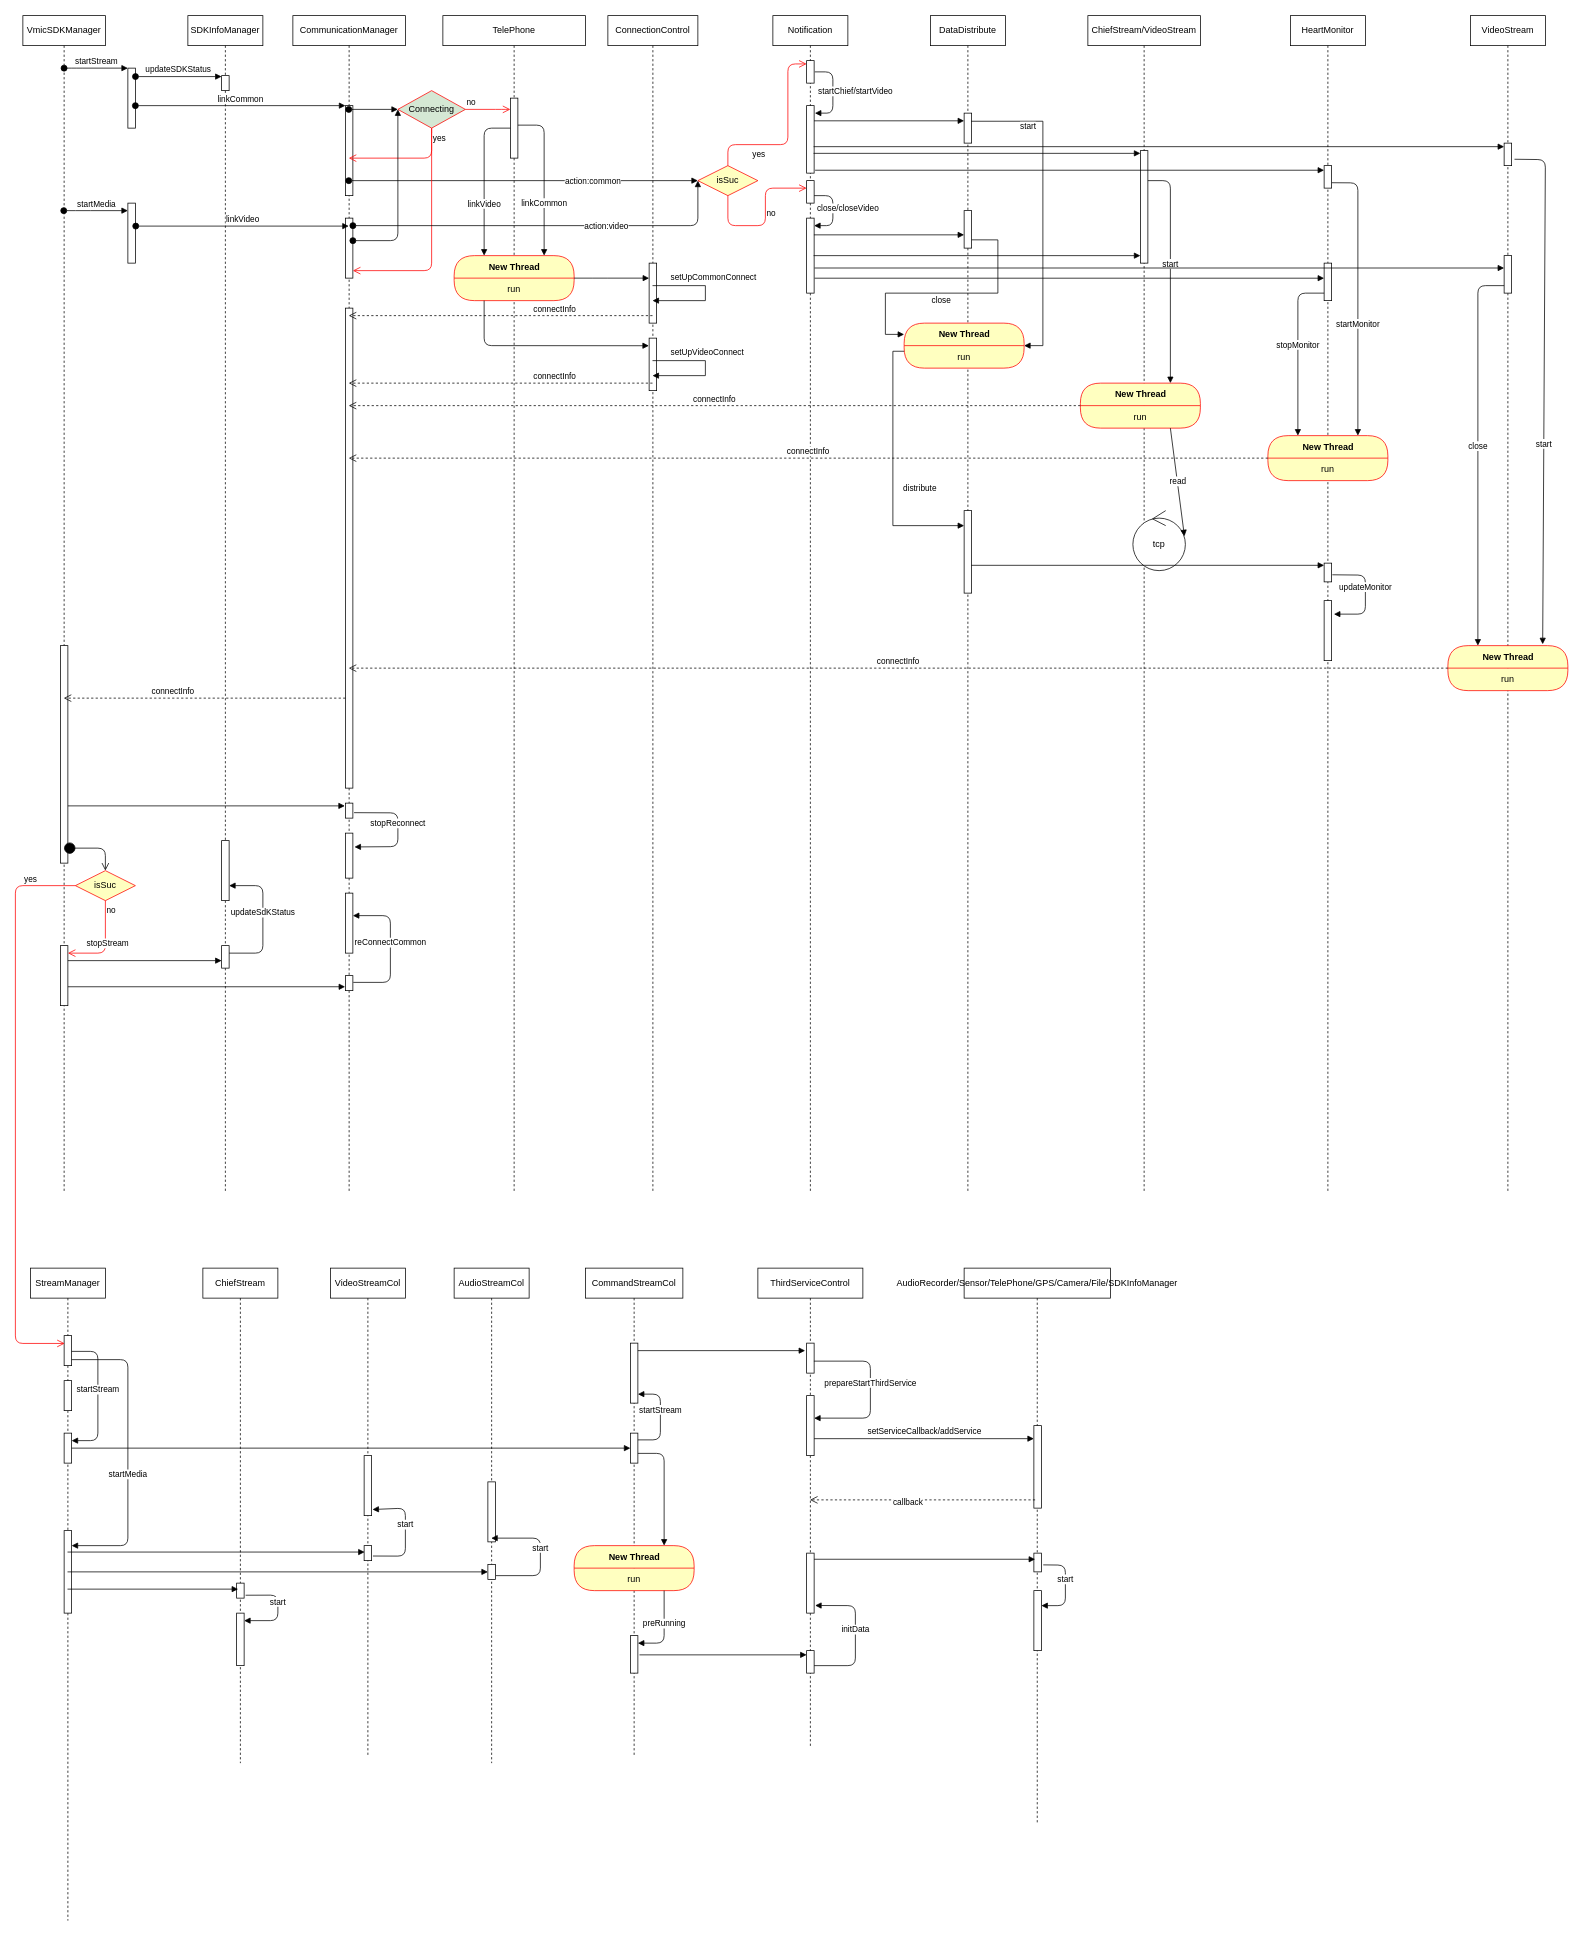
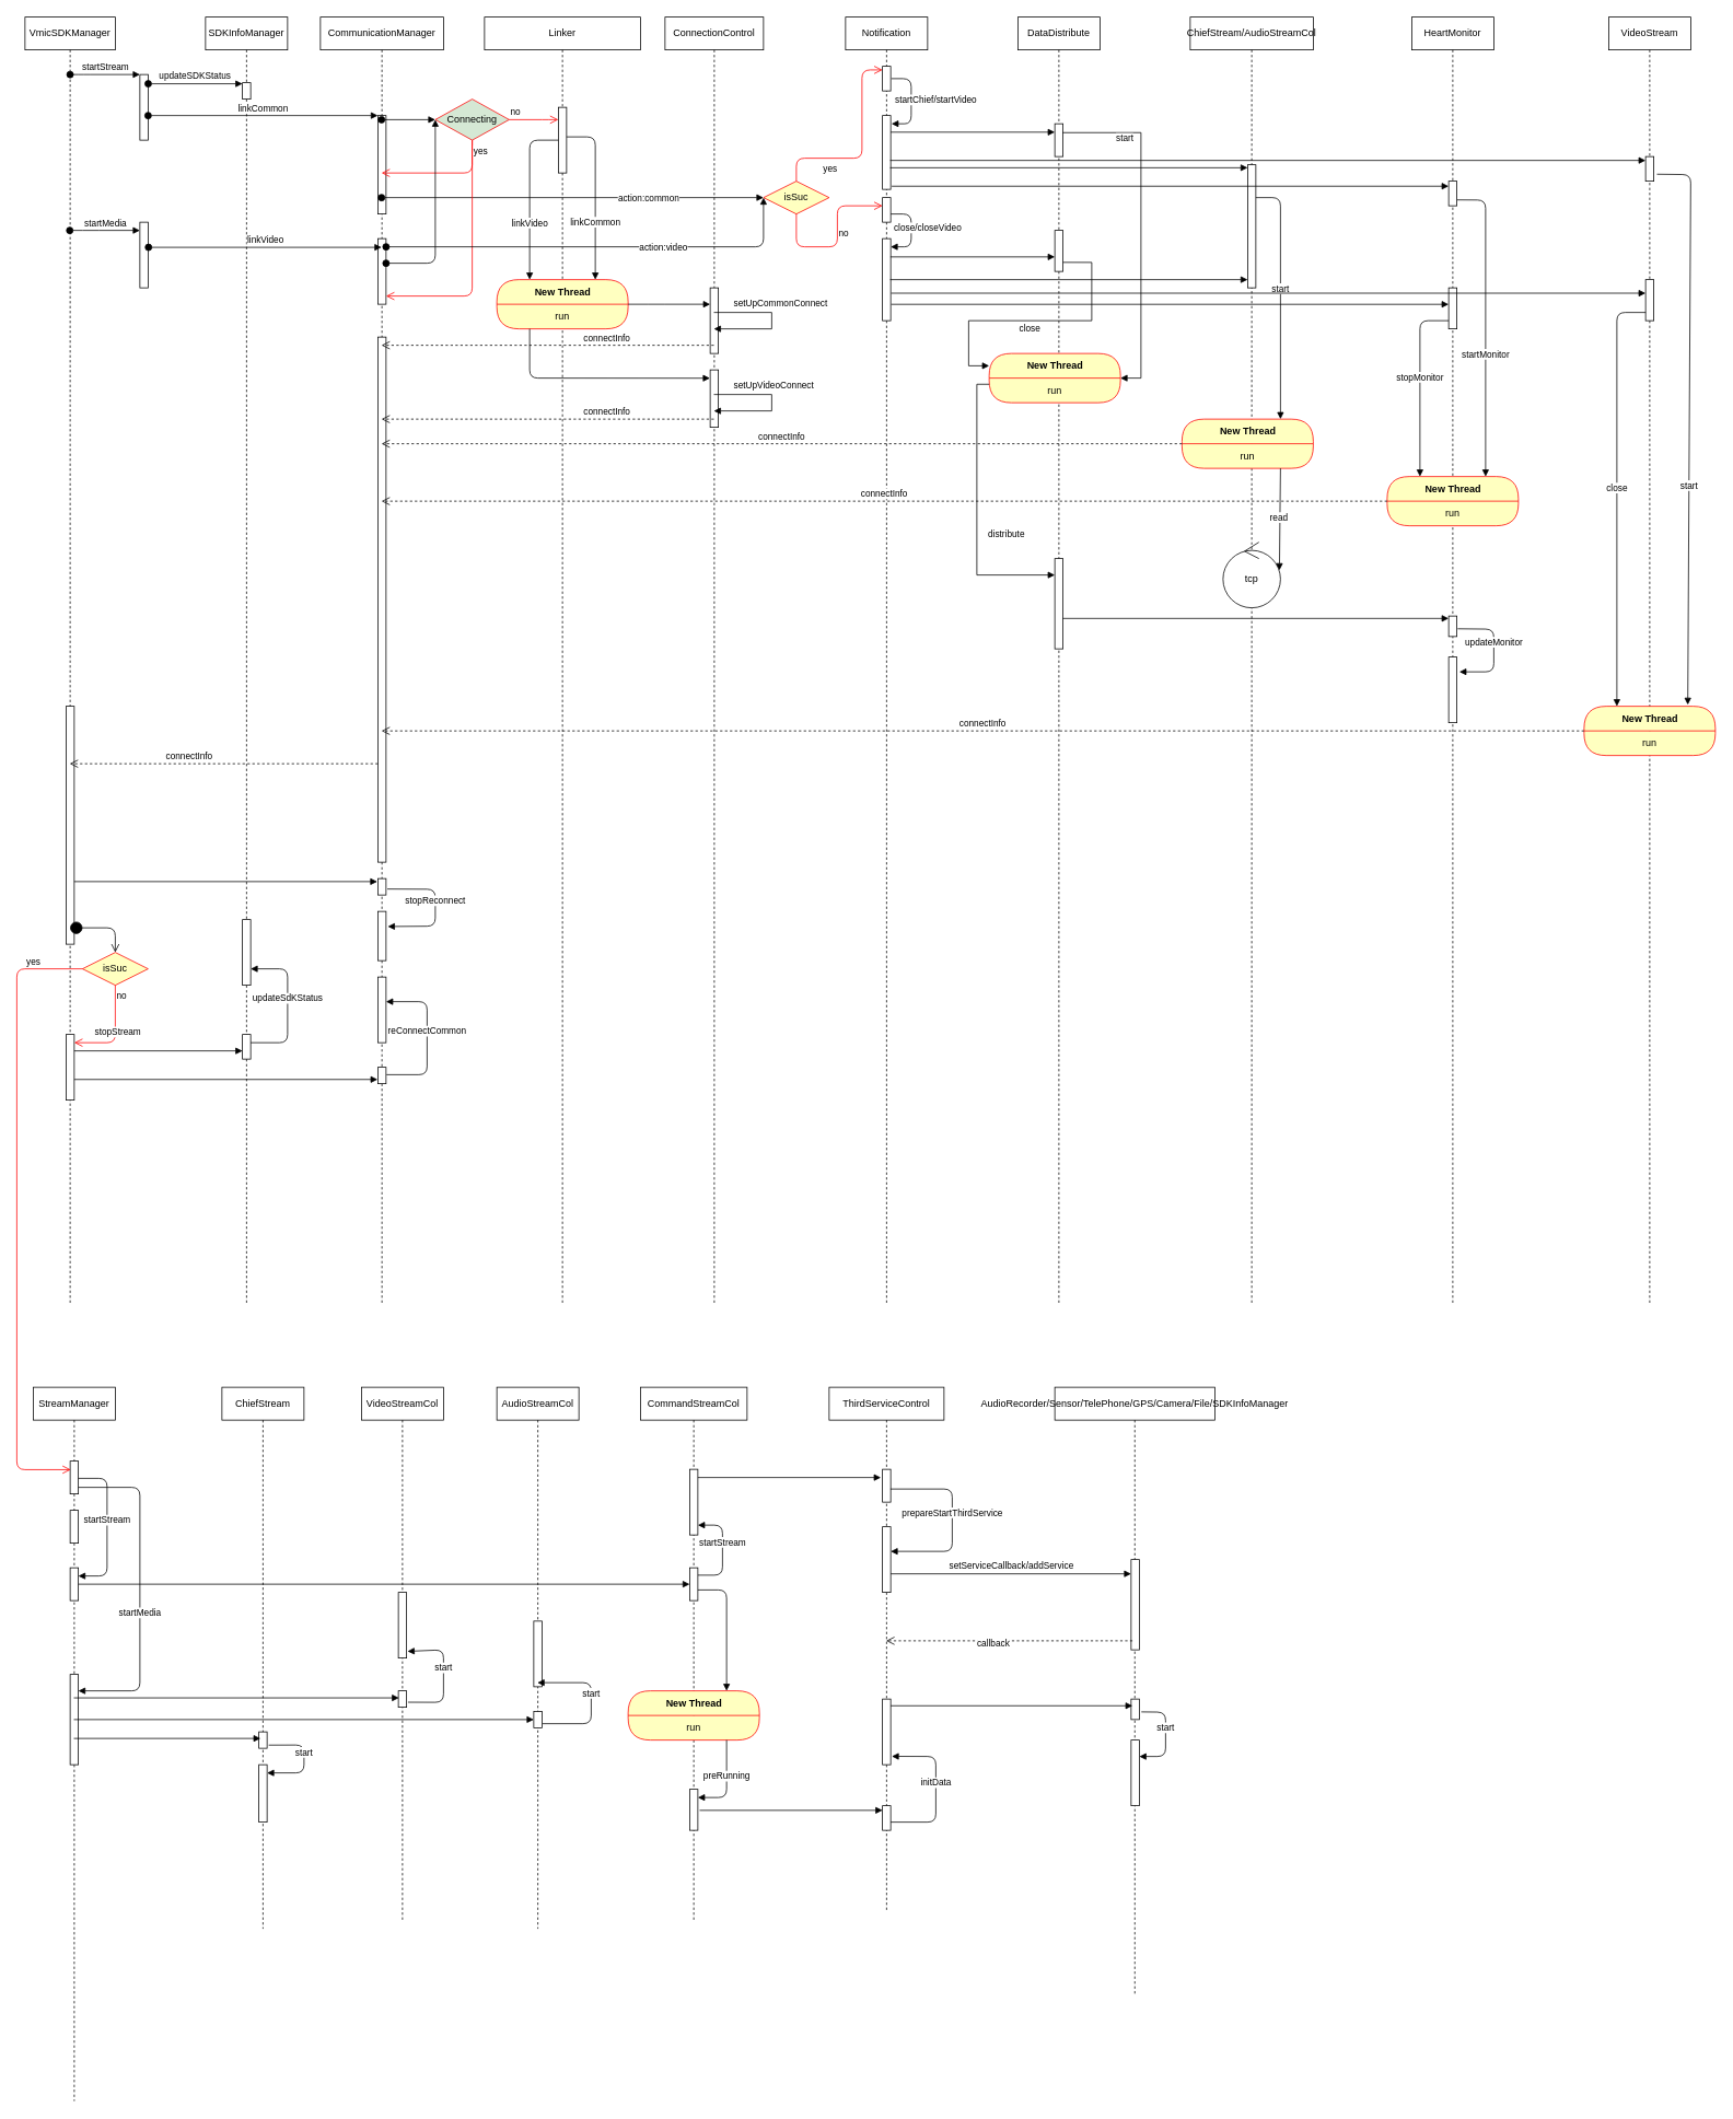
- <mxCell id="28" value="TelePhone" style="shape=umlLifeline;perimeter=lifelinePerimeter;whiteSpace=wrap;html=1;container=1;collapsible=0;recursiveResize=0;outlineConnect=0;" vertex="1" parent="1"><mxGeometry x="590" y="20" width="190" height="1570" as="geometry" /></mxCell>
+ <mxCell id="28" value="Linker" style="shape=umlLifeline;perimeter=lifelinePerimeter;whiteSpace=wrap;html=1;container=1;collapsible=0;recursiveResize=0;outlineConnect=0;" vertex="1" parent="1"><mxGeometry x="590" y="20" width="190" height="1570" as="geometry" /></mxCell>
- <mxCell id="60" value="ChiefStream/VideoStream" style="shape=umlLifeline;perimeter=lifelinePerimeter;whiteSpace=wrap;html=1;container=1;collapsible=0;recursiveResize=0;outlineConnect=0;" vertex="1" parent="1"><mxGeometry x="1450" y="20" width="150" height="1570" as="geometry" /></mxCell>
+ <mxCell id="60" value="ChiefStream/AudioStreamCol" style="shape=umlLifeline;perimeter=lifelinePerimeter;whiteSpace=wrap;html=1;container=1;collapsible=0;recursiveResize=0;outlineConnect=0;" vertex="1" parent="1"><mxGeometry x="1450" y="20" width="150" height="1570" as="geometry" /></mxCell>
- <mxCell id="65" value="tcp" style="ellipse;shape=umlControl;whiteSpace=wrap;html=1;" vertex="1" parent="60"><mxGeometry x="60" y="660" width="70" height="80" as="geometry" /></mxCell>
+ <mxCell id="65" value="tcp" style="ellipse;shape=umlControl;whiteSpace=wrap;html=1;" vertex="1" parent="60"><mxGeometry x="40" y="640" width="70" height="80" as="geometry" /></mxCell>
